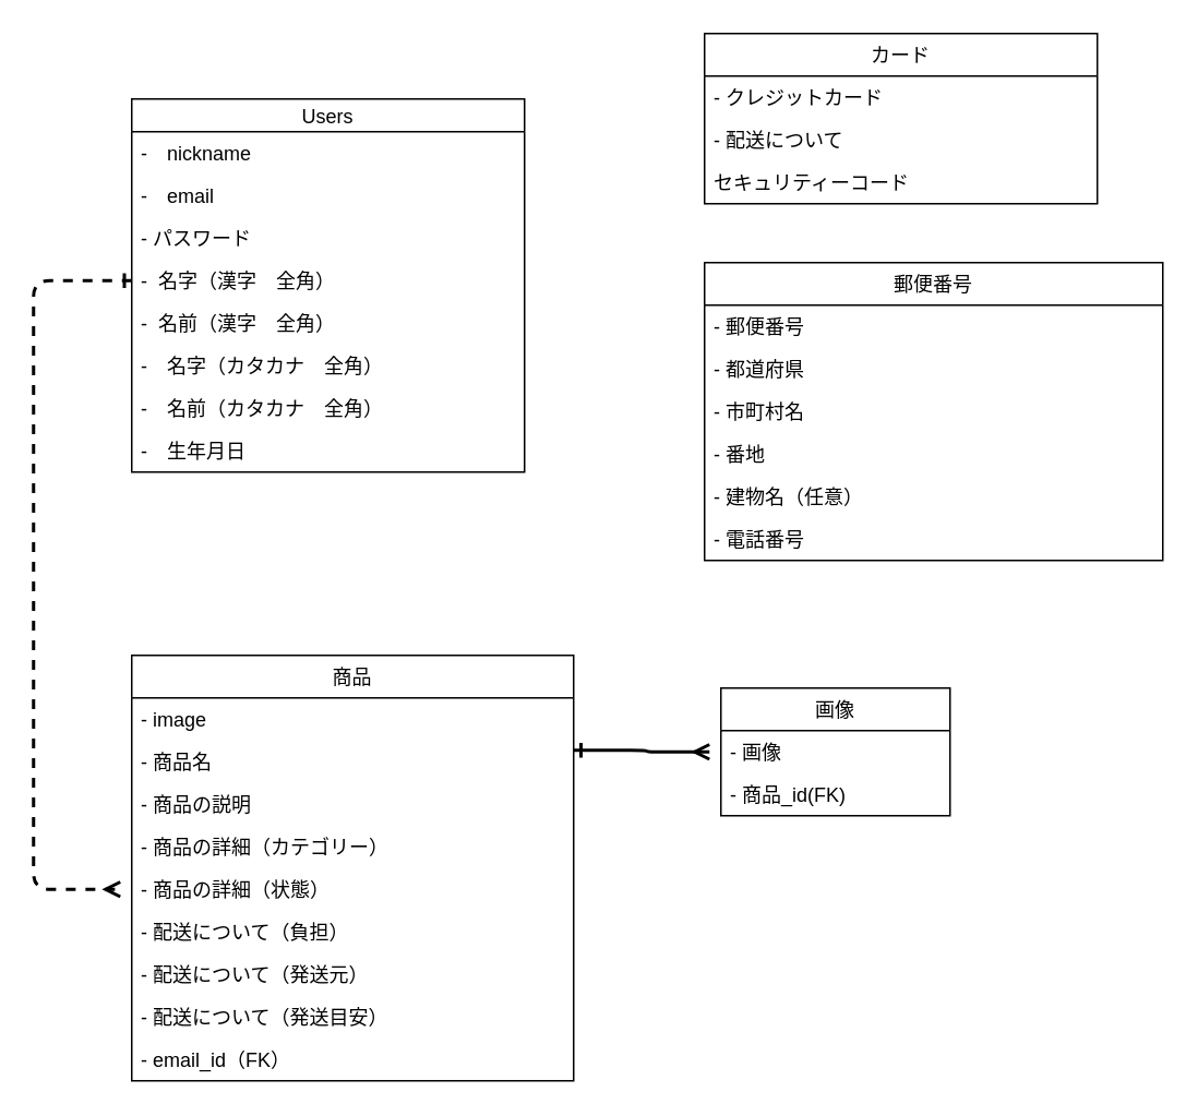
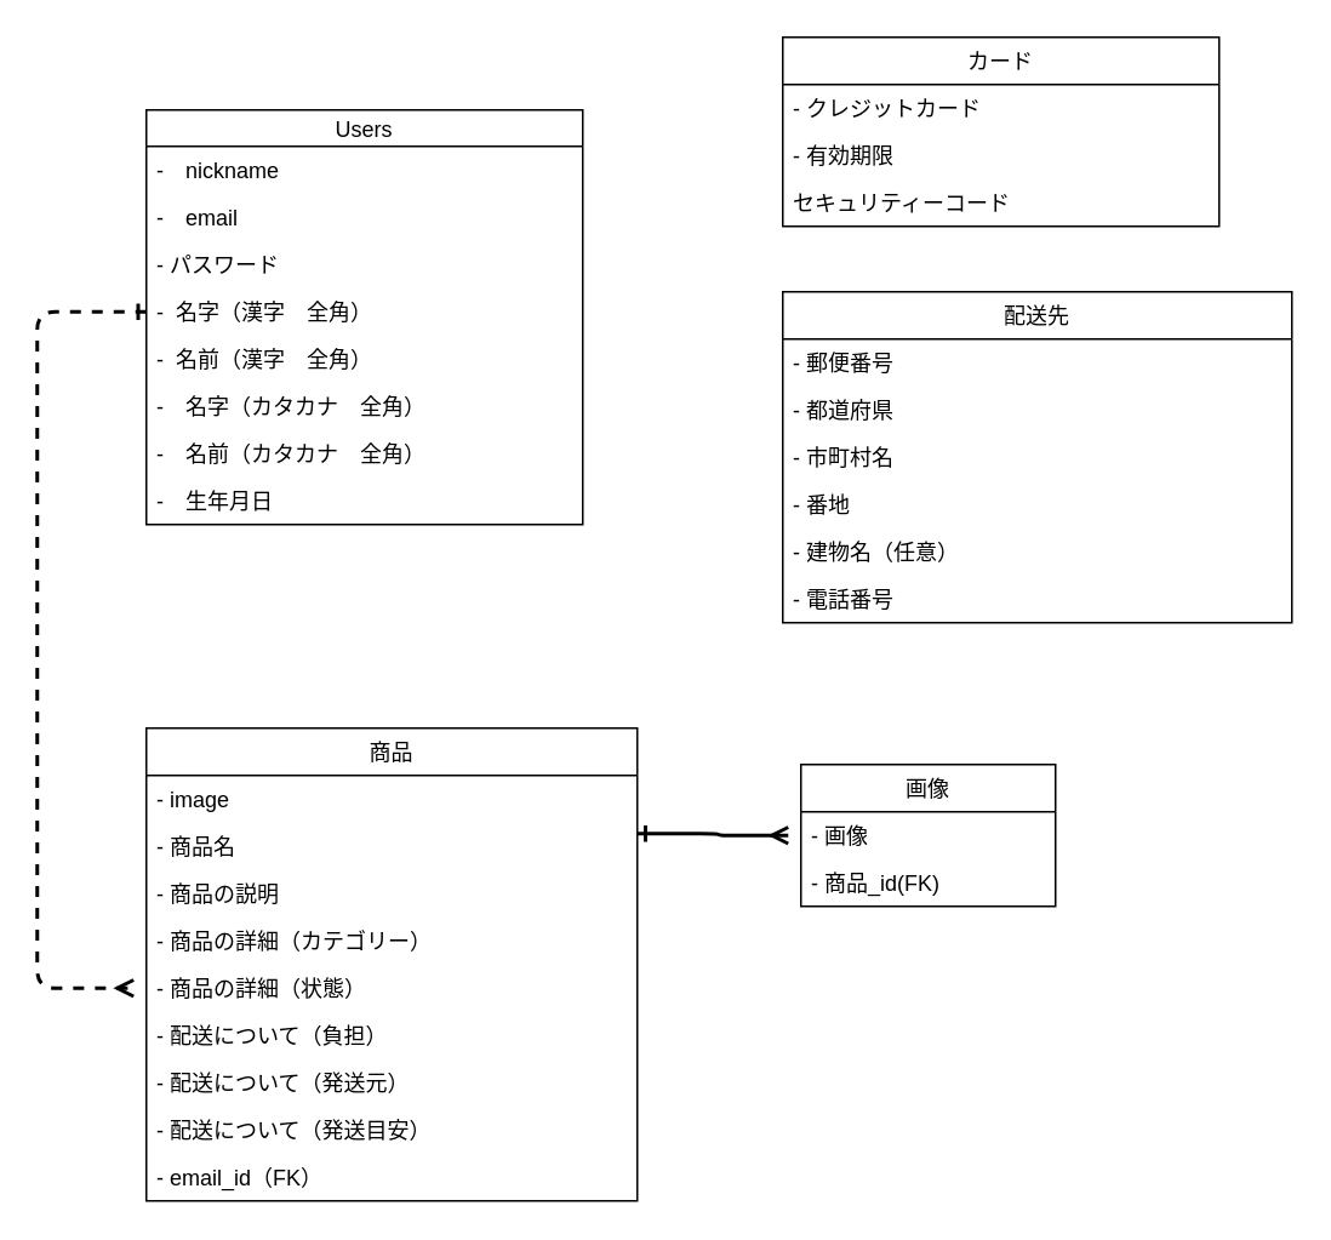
- <mxCell id="30" value="- 配送について" style="text;strokeColor=none;fillColor=none;align=left;verticalAlign=top;spacingLeft=4;spacingRight=4;overflow=hidden;rotatable=0;points=[[0,0.5],[1,0.5]];portConstraint=eastwest;" vertex="1" parent="28"><mxGeometry y="52" width="240" height="26" as="geometry" /></mxCell>
+ <mxCell id="30" value="- 有効期限" style="text;strokeColor=none;fillColor=none;align=left;verticalAlign=top;spacingLeft=4;spacingRight=4;overflow=hidden;rotatable=0;points=[[0,0.5],[1,0.5]];portConstraint=eastwest;" vertex="1" parent="28"><mxGeometry y="52" width="240" height="26" as="geometry" /></mxCell>
- <mxCell id="21" value="郵便番号" style="swimlane;fontStyle=0;childLayout=stackLayout;horizontal=1;startSize=26;horizontalStack=0;resizeParent=1;resizeParentMax=0;resizeLast=0;collapsible=1;marginBottom=0;rounded=0;sketch=0;" vertex="1" parent="1"><mxGeometry x="430" y="160" width="280" height="182" as="geometry" /></mxCell>
+ <mxCell id="21" value="配送先" style="swimlane;fontStyle=0;childLayout=stackLayout;horizontal=1;startSize=26;horizontalStack=0;resizeParent=1;resizeParentMax=0;resizeLast=0;collapsible=1;marginBottom=0;rounded=0;sketch=0;" vertex="1" parent="1"><mxGeometry x="430" y="160" width="280" height="182" as="geometry" /></mxCell>
